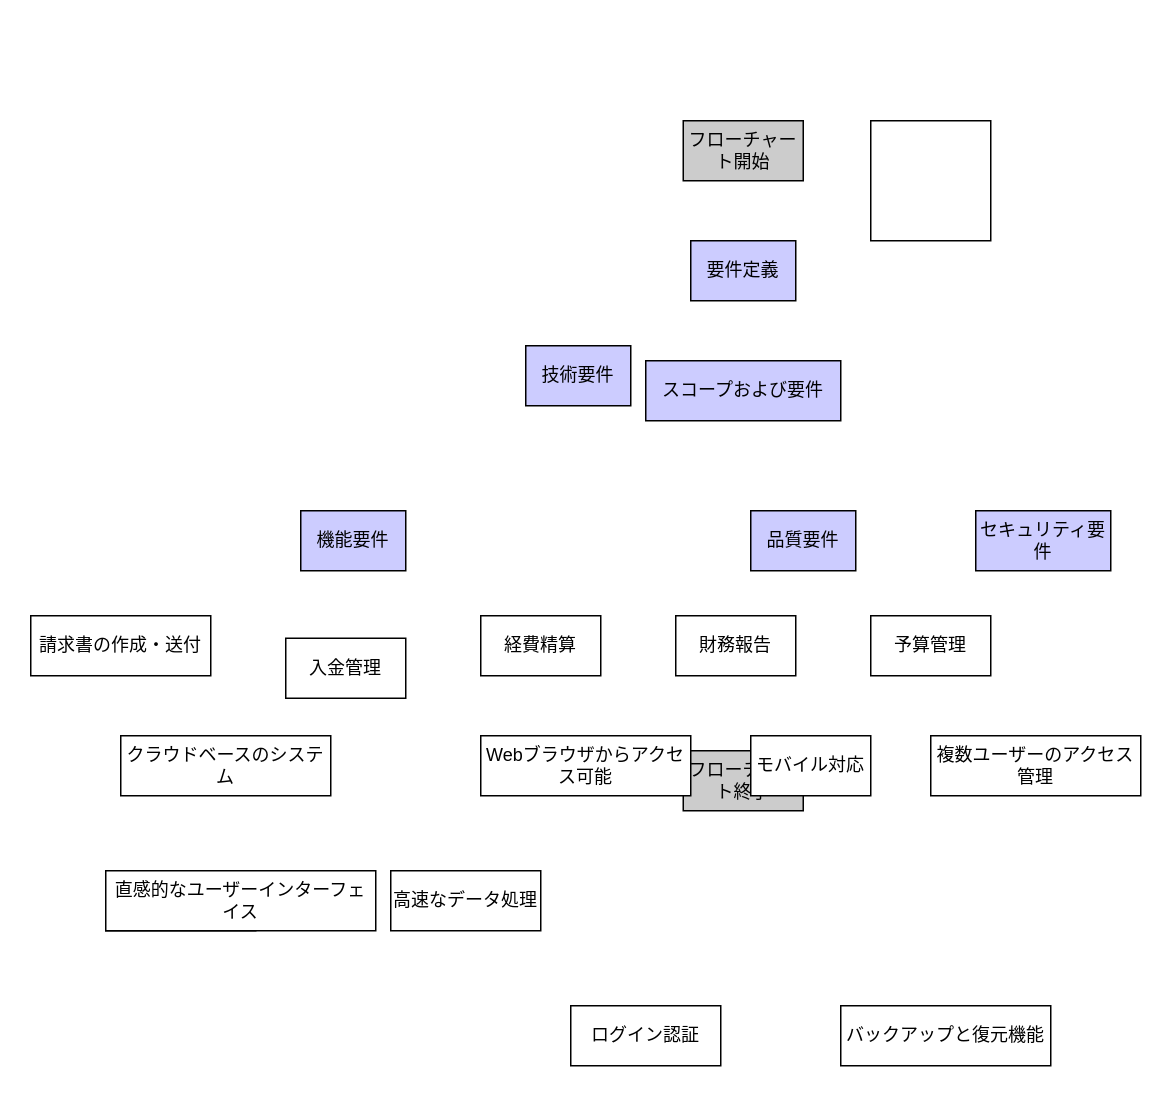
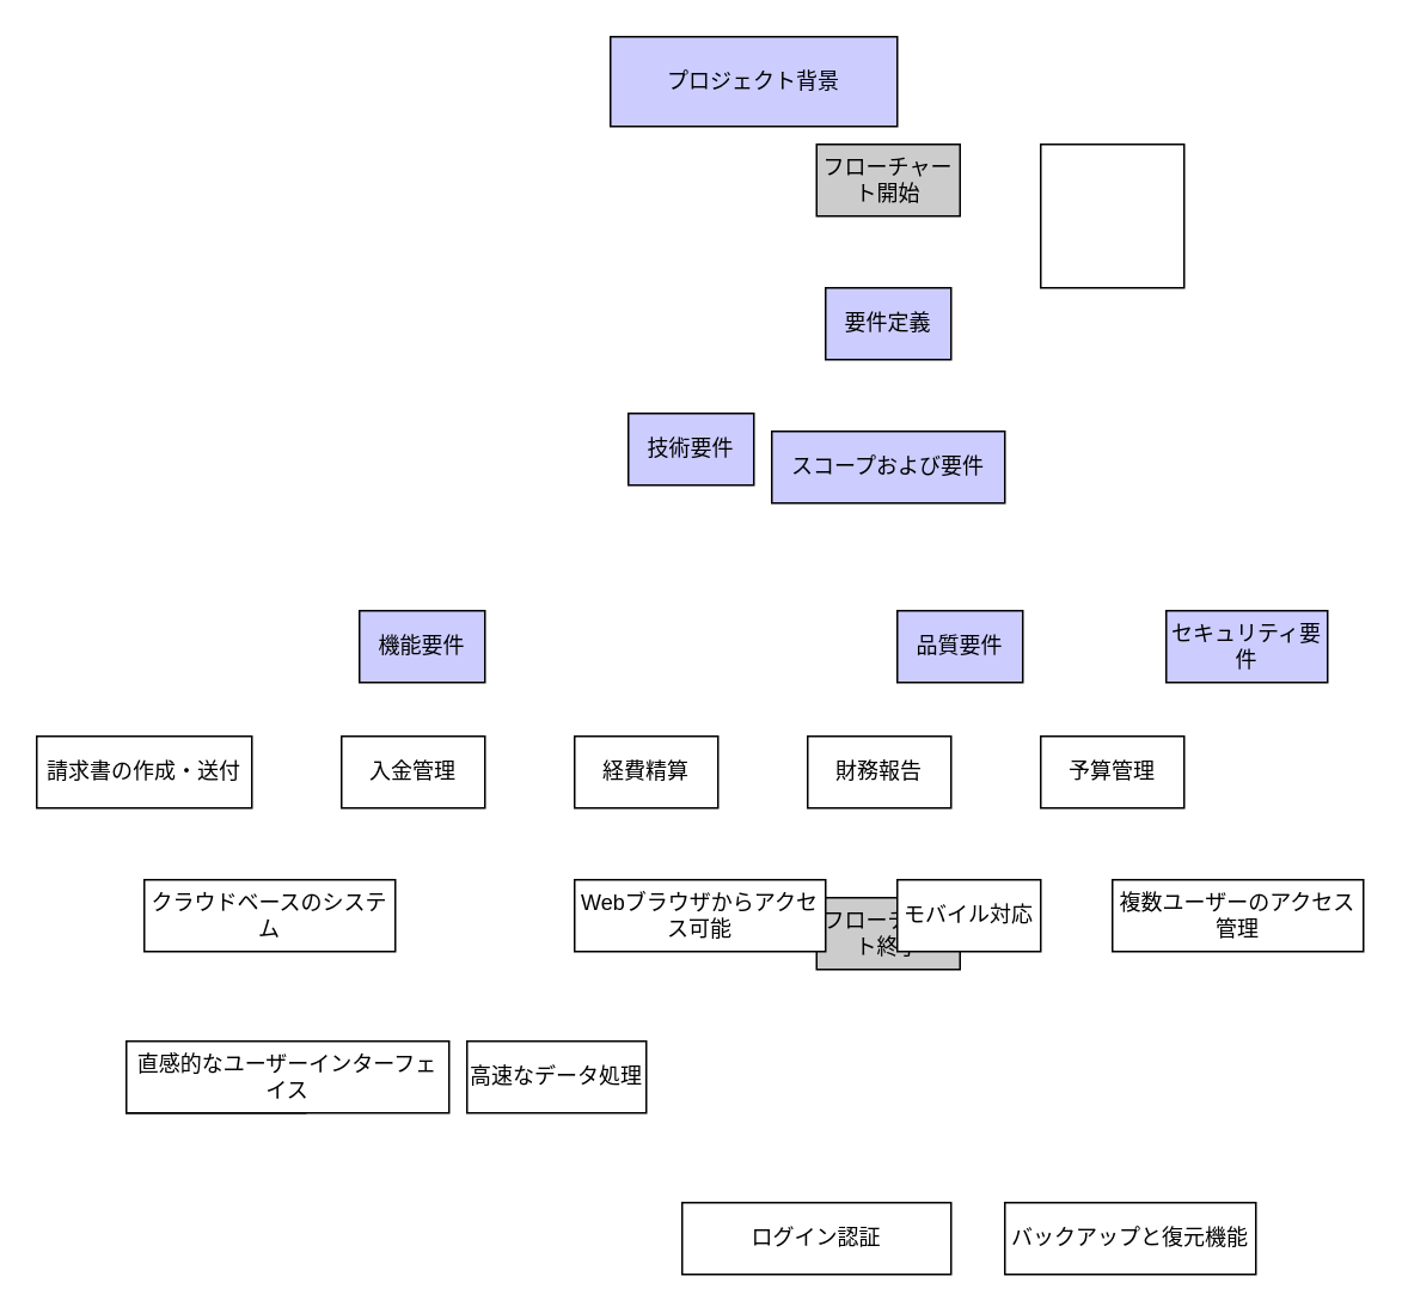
+ <mxCell id="3" value="プロジェクト背景" style="text;html=1;align=center;verticalAlign=middle;rounded=0;whiteSpace=wrap;fillColor=#CCCCFF;fontColor=#000000;strokeColor=#000000;" parent="1" vertex="1"><mxGeometry x="340" y="20" width="160" height="50" as="geometry" /></mxCell>
- <mxCell id="13" value="入金管理" style="text;html=1;align=center;verticalAlign=middle;rounded=0;whiteSpace=wrap;fillColor=#FFFFFF;fontColor=#000000;strokeColor=#000000;" parent="1" vertex="1"><mxGeometry x="190" y="425" width="80" height="40" as="geometry" /></mxCell>
+ <mxCell id="13" value="入金管理" style="text;html=1;align=center;verticalAlign=middle;rounded=0;whiteSpace=wrap;fillColor=#FFFFFF;fontColor=#000000;strokeColor=#000000;" parent="1" vertex="1"><mxGeometry x="190" y="410" width="80" height="40" as="geometry" /></mxCell>
- <mxCell id="24" value="ログイン認証" style="text;html=1;align=center;verticalAlign=middle;rounded=0;whiteSpace=wrap;fillColor=#FFFFFF;fontColor=#000000;strokeColor=#000000;" parent="1" vertex="1"><mxGeometry x="380" y="670" width="100" height="40" as="geometry" /></mxCell>
+ <mxCell id="24" value="ログイン認証" style="text;html=1;align=center;verticalAlign=middle;rounded=0;whiteSpace=wrap;fillColor=#FFFFFF;fontColor=#000000;strokeColor=#000000;" parent="1" vertex="1"><mxGeometry x="380" y="670" width="150" height="40" as="geometry" /></mxCell>
